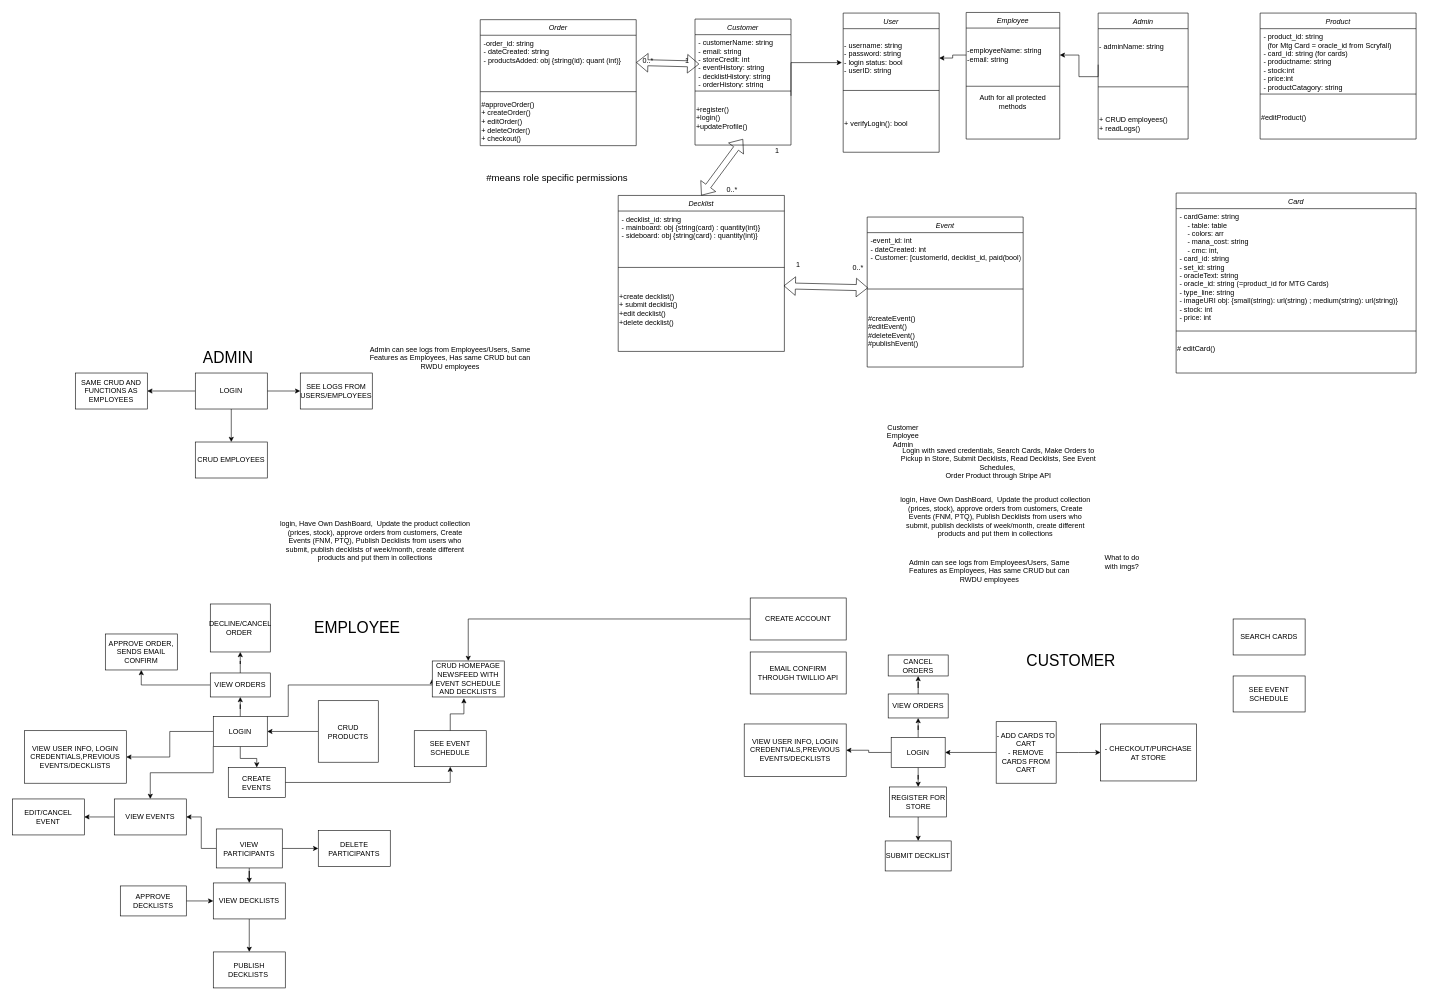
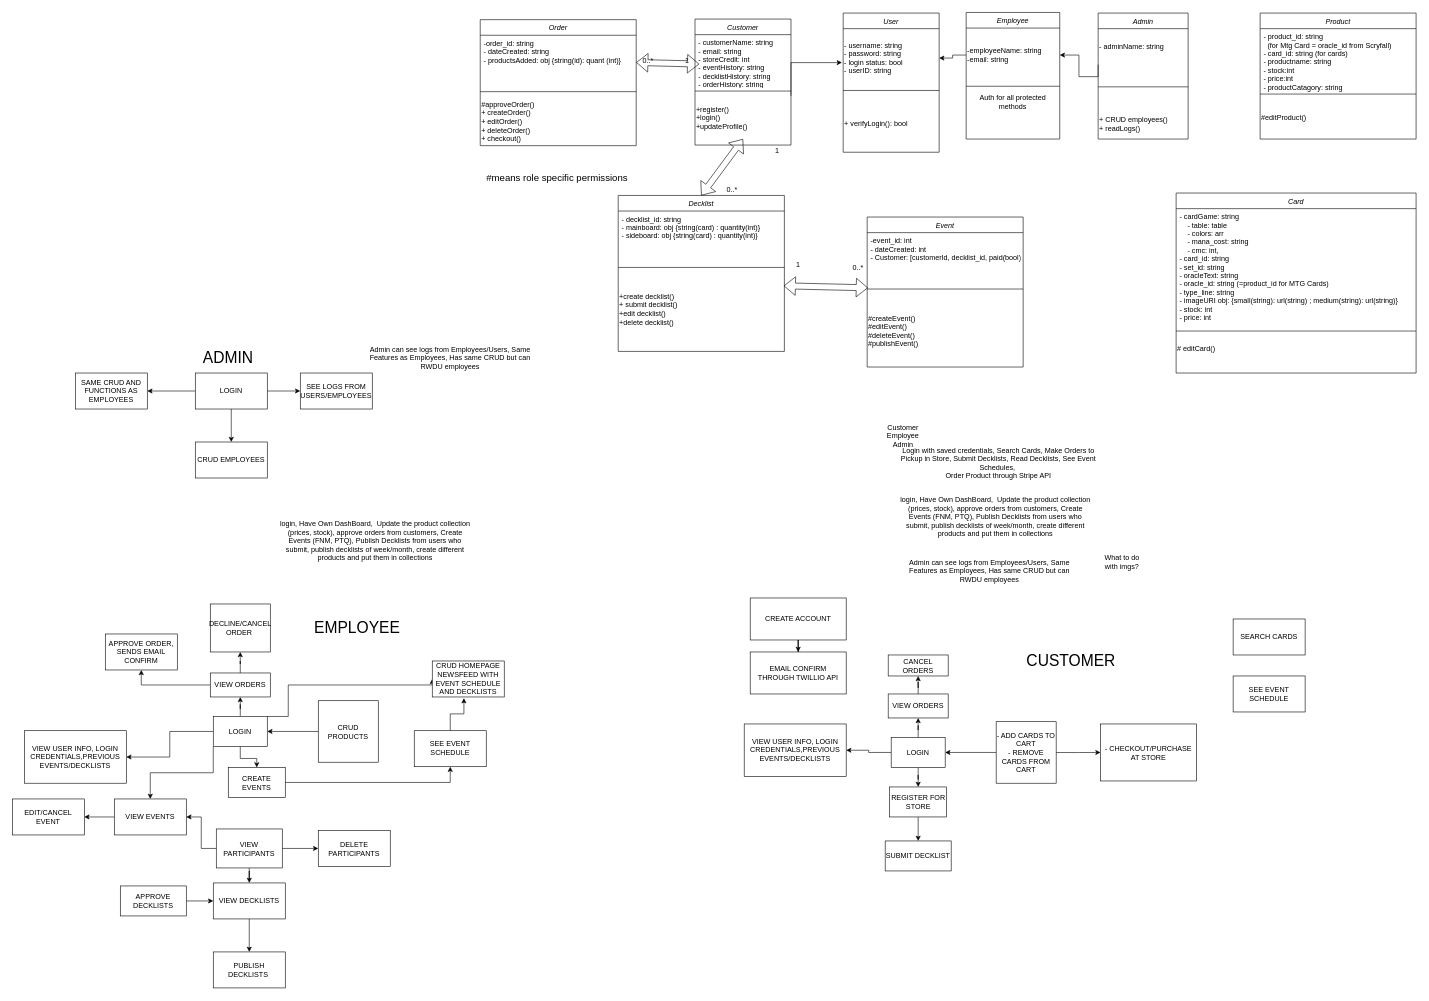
- <mxCell id="26" value="" style="edgeStyle=orthogonalEdgeStyle;rounded=0;orthogonalLoop=1;jettySize=auto;html=1;" parent="1" source="27" target="63" edge="1"><mxGeometry relative="1" as="geometry" /></mxCell>
+ <mxCell id="26" value="" style="edgeStyle=orthogonalEdgeStyle;rounded=0;orthogonalLoop=1;jettySize=auto;html=1;" parent="1" source="27" target="28" edge="1"><mxGeometry relative="1" as="geometry" /></mxCell>
